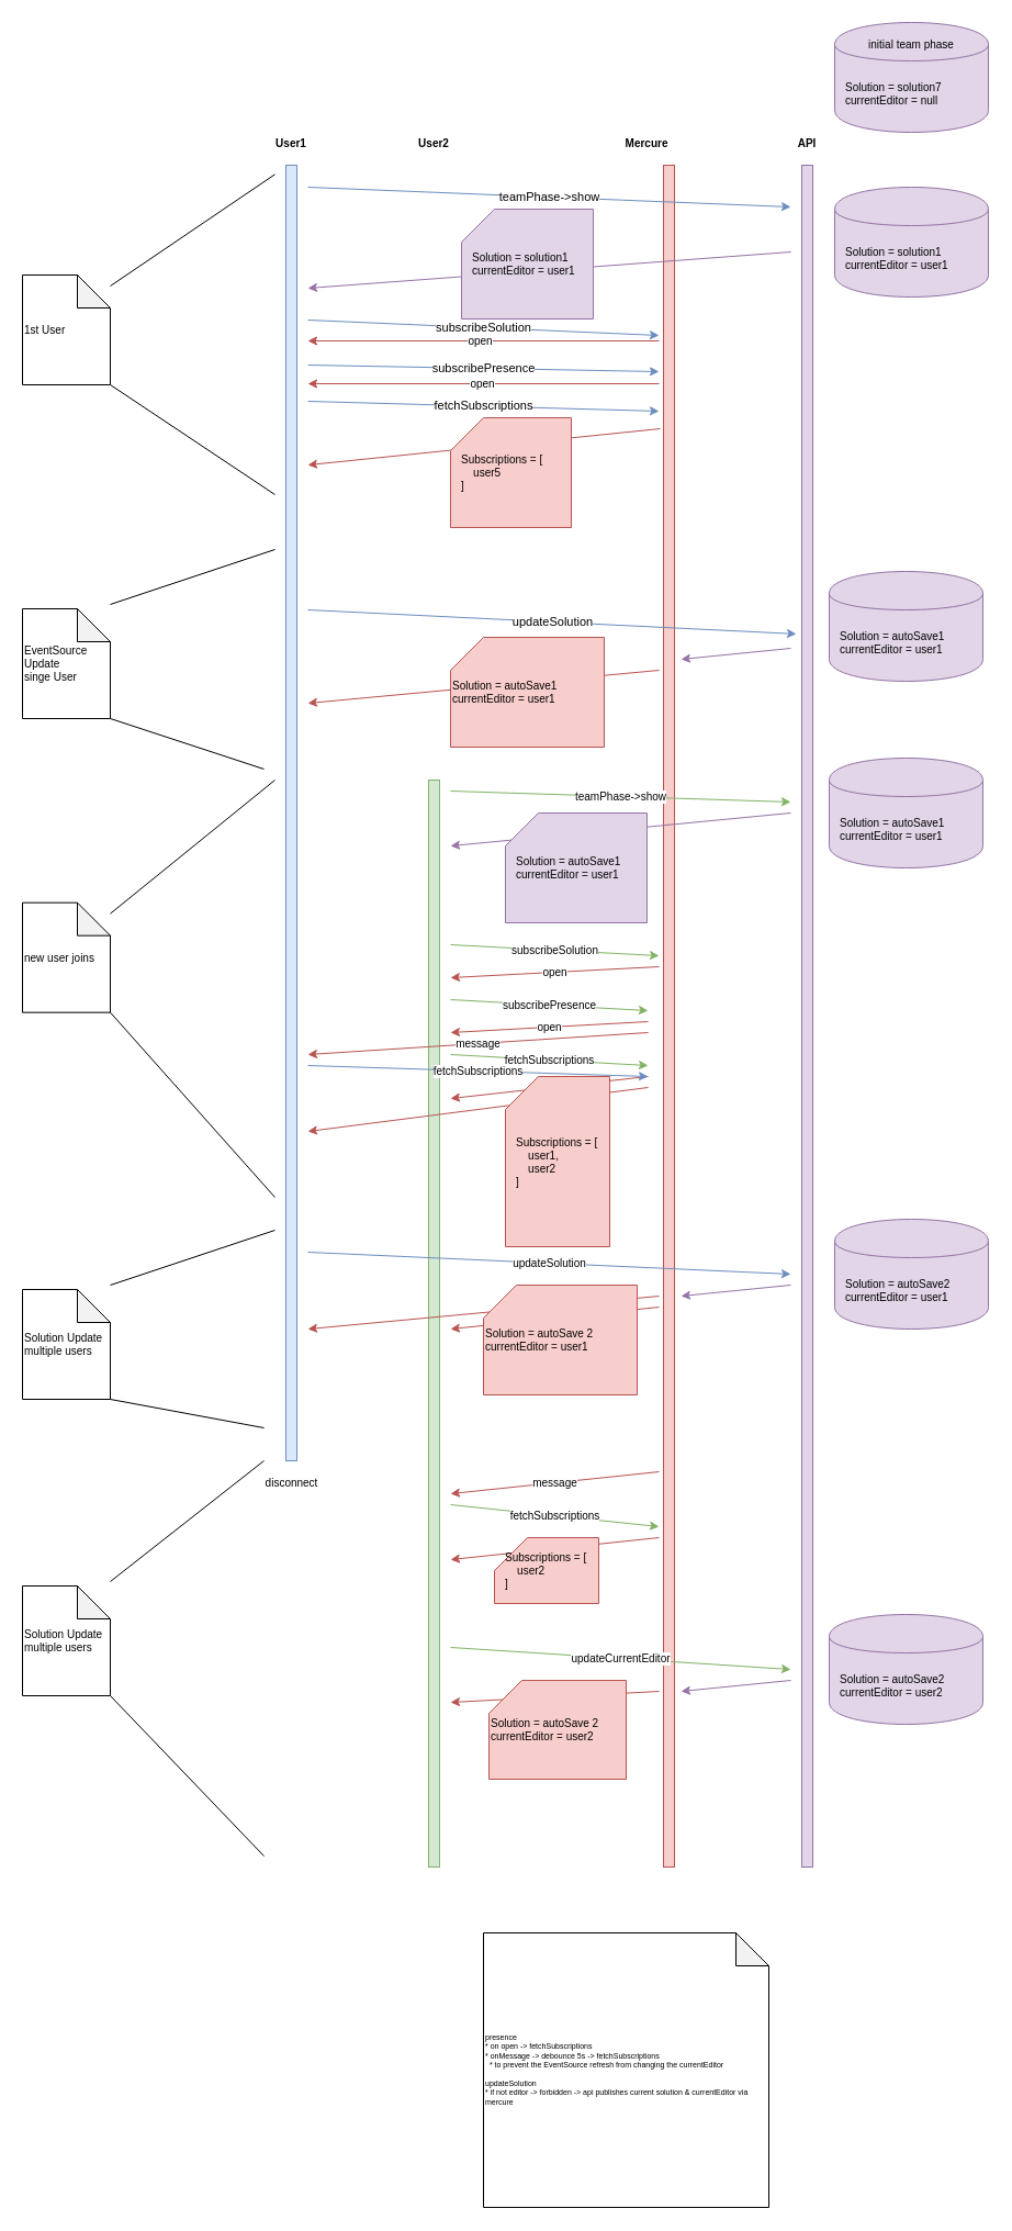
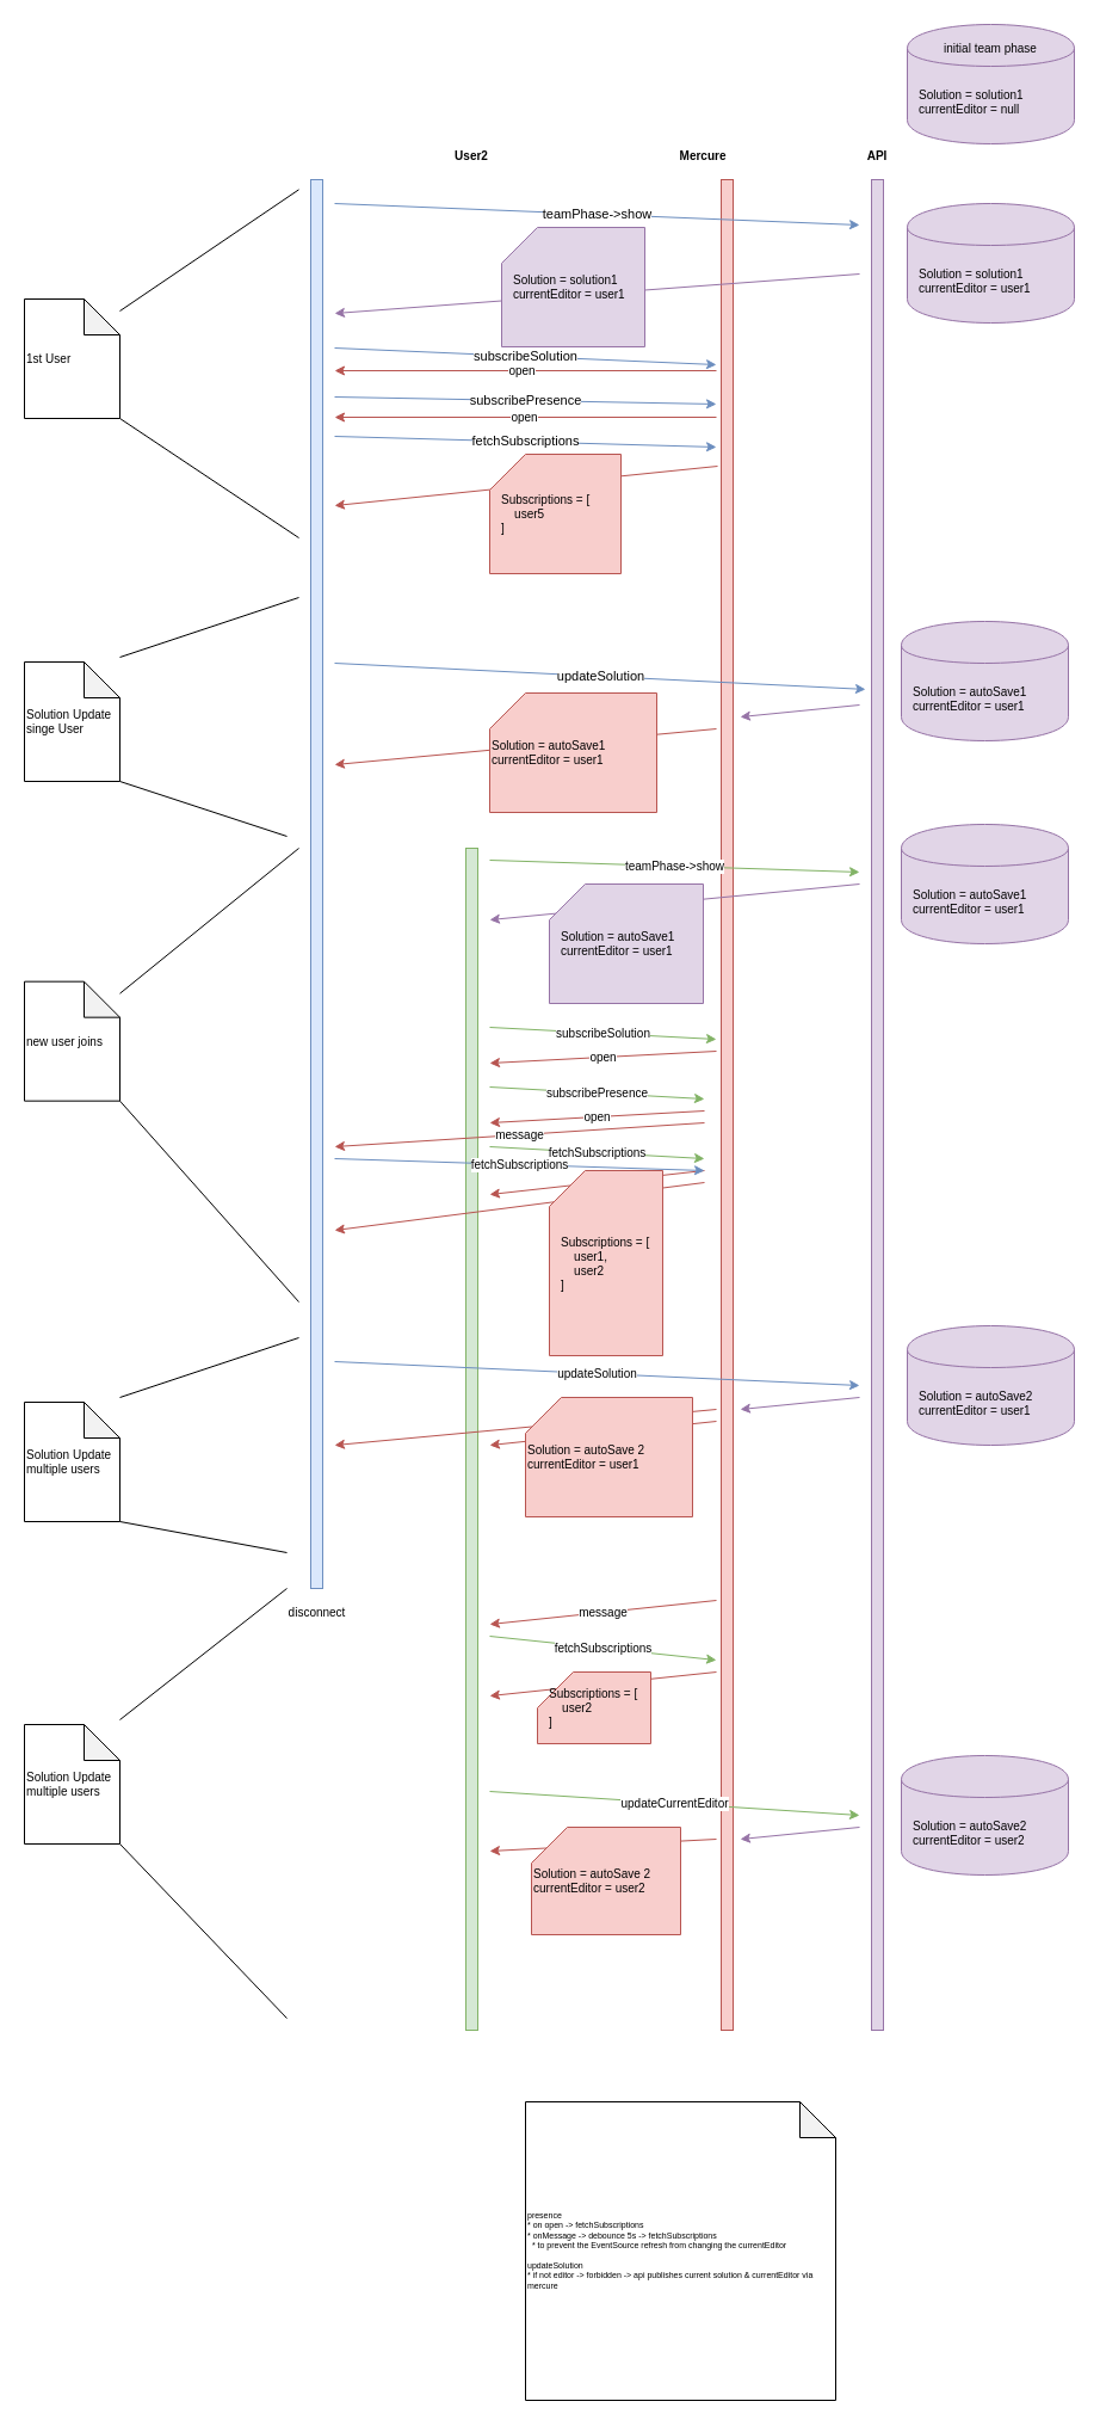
- <mxCell id="7" value="Solution = solution7&lt;br style=&quot;font-size: 10px&quot;&gt;currentEditor = null" style="shape=cylinder;whiteSpace=wrap;html=1;boundedLbl=1;backgroundOutline=1;fillColor=#e1d5e7;strokeColor=#9673a6;fontSize=10;align=left;spacingLeft=8;" parent="1" vertex="1"><mxGeometry x="760" width="140" height="100" as="geometry" y="20" /></mxCell>
+ <mxCell id="7" value="Solution = solution1&lt;br style=&quot;font-size: 10px&quot;&gt;currentEditor = null" style="shape=cylinder;whiteSpace=wrap;html=1;boundedLbl=1;backgroundOutline=1;fillColor=#e1d5e7;strokeColor=#9673a6;fontSize=10;align=left;spacingLeft=8;" parent="1" vertex="1"><mxGeometry x="760" width="140" height="100" as="geometry" y="20" /></mxCell>
- <mxCell id="22" value="User1" style="text;html=1;strokeColor=none;fillColor=none;align=center;verticalAlign=middle;whiteSpace=wrap;rounded=0;fontSize=10;fontStyle=1" parent="1" vertex="1"><mxGeometry x="245" y="120" width="40" height="20" as="geometry" /></mxCell>
- <mxCell id="44" value="EventSource Update&lt;br&gt;singe User" style="shape=note;whiteSpace=wrap;html=1;backgroundOutline=1;darkOpacity=0.05;fontSize=10;align=left;" parent="1" vertex="1"><mxGeometry x="20" y="554" width="80" height="100" as="geometry" /></mxCell>
+ <mxCell id="44" value="Solution Update&lt;br&gt;singe User" style="shape=note;whiteSpace=wrap;html=1;backgroundOutline=1;darkOpacity=0.05;fontSize=10;align=left;" parent="1" vertex="1"><mxGeometry x="20" y="554" width="80" height="100" as="geometry" /></mxCell>
